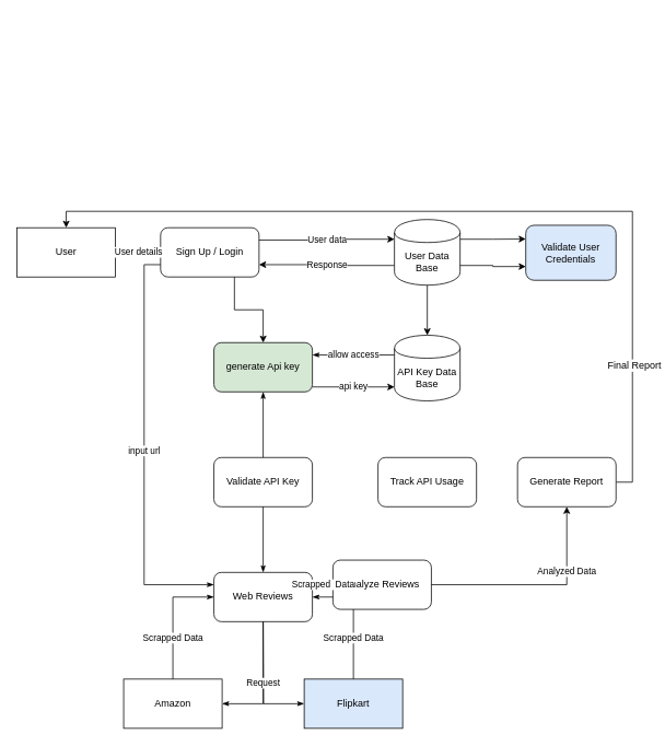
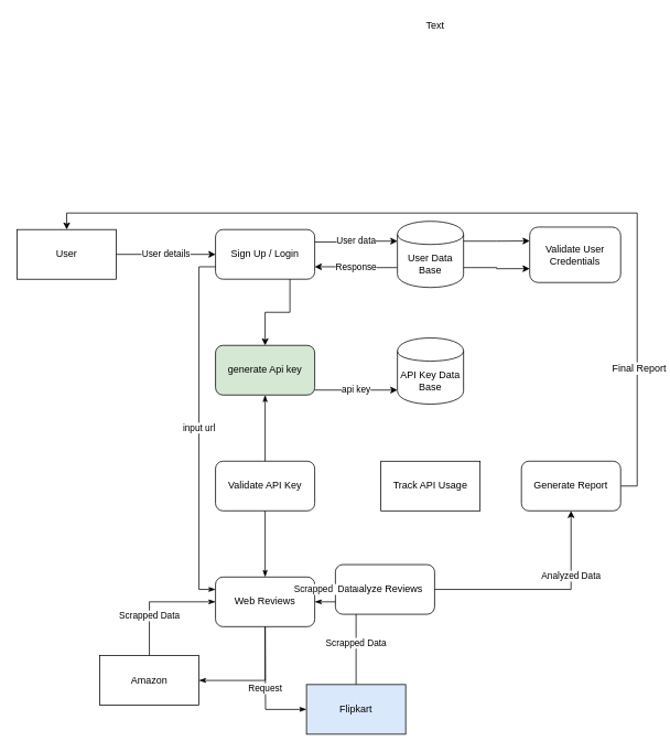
+ <mxCell id="36" value="Text" style="text;html=1;resizable=0;points=[];autosize=1;align=left;verticalAlign=top;spacingTop=-4;" vertex="1" parent="1"><mxGeometry x="513" y="20" width="40" height="20" as="geometry" /></mxCell>
- <mxCell id="4" value="Sign Up / Login" style="rounded=1;whiteSpace=wrap;html=1;" parent="2" vertex="1"><mxGeometry x="175" y="10" width="120" height="60" as="geometry" /></mxCell>
+ <mxCell id="4" value="Sign Up / Login" style="rounded=1;whiteSpace=wrap;html=1;" parent="2" vertex="1"><mxGeometry x="240" y="10" width="120" height="60" as="geometry" /></mxCell>
- <mxCell id="19" value="Validate User Credentials" style="rounded=1;whiteSpace=wrap;html=1;fillColor=#dae8fc;" parent="2" vertex="1"><mxGeometry x="620" y="7" width="110" height="67" as="geometry" /></mxCell>
+ <mxCell id="19" value="Validate User Credentials" style="rounded=1;whiteSpace=wrap;html=1;" parent="2" vertex="1"><mxGeometry x="620" y="7" width="110" height="67" as="geometry" /></mxCell>
- <mxCell id="18" value="" style="edgeStyle=orthogonalEdgeStyle;rounded=0;orthogonalLoop=1;jettySize=auto;html=1;" parent="2" source="15" target="17" edge="1"><mxGeometry relative="1" as="geometry" /></mxCell>
- <mxCell id="22" value="allow access" style="edgeStyle=orthogonalEdgeStyle;rounded=0;orthogonalLoop=1;jettySize=auto;html=1;exitX=1;exitY=0.25;exitDx=0;exitDy=0;entryX=0;entryY=0.3;entryDx=0;entryDy=0;startArrow=classicThin;startFill=1;endArrow=none;endFill=0;" parent="2" source="7" target="17" edge="1"><mxGeometry relative="1" as="geometry"><mxPoint x="370" y="214" as="sourcePoint" /><mxPoint x="470" y="214" as="targetPoint" /></mxGeometry></mxCell>
- <mxCell id="23" value="Track API Usage" style="rounded=1;whiteSpace=wrap;html=1;" parent="2" vertex="1"><mxGeometry x="440" y="290" width="120" height="60" as="geometry" /></mxCell>
+ <mxCell id="23" value="Track API Usage" style="whiteSpace=wrap;html=1;rounded=0;" parent="2" vertex="1"><mxGeometry x="440" y="290" width="120" height="60" as="geometry" /></mxCell>
- <mxCell id="25" value="Amazon" style="rounded=0;whiteSpace=wrap;html=1;" parent="2" vertex="1"><mxGeometry x="130" y="560" width="120" height="60" as="geometry" /></mxCell>
+ <mxCell id="25" value="Amazon" style="rounded=0;whiteSpace=wrap;html=1;" parent="2" vertex="1"><mxGeometry x="100" y="525" width="120" height="60" as="geometry" /></mxCell>
